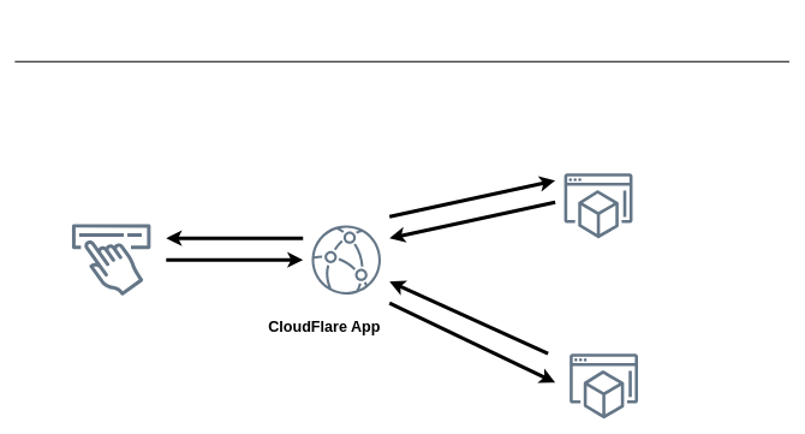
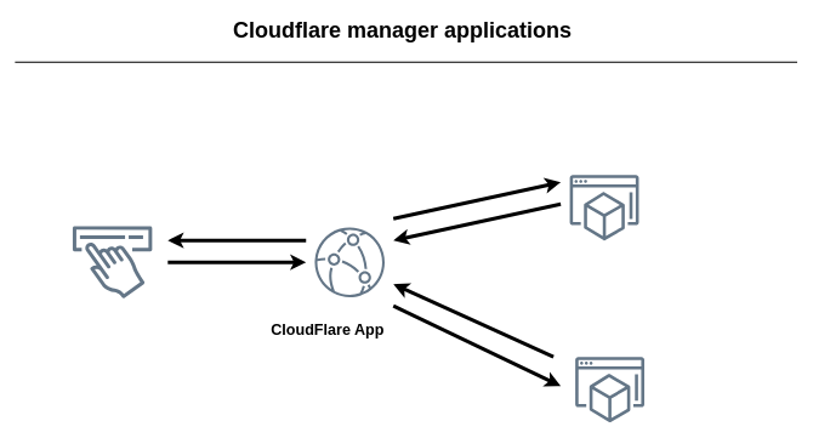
+ <mxCell id="2" value="Cloudflare manager applications" style="text;html=1;resizable=0;points=[];autosize=1;align=left;verticalAlign=top;spacingTop=-4;fontSize=30;fontStyle=1" parent="1" vertex="1"><mxGeometry x="317.5" y="20" width="490" height="40" as="geometry" /></mxCell>
